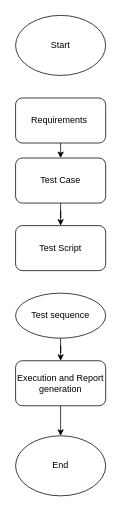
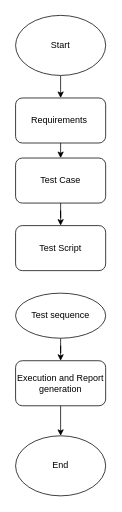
+ <mxCell id="2" style="edgeStyle=orthogonalEdgeStyle;rounded=0;orthogonalLoop=1;jettySize=auto;html=1;exitX=0.5;exitY=1;exitDx=0;exitDy=0;entryX=0.5;entryY=0;entryDx=0;entryDy=0;" edge="1" parent="1" source="3" target="5"><mxGeometry relative="1" as="geometry" /></mxCell>
